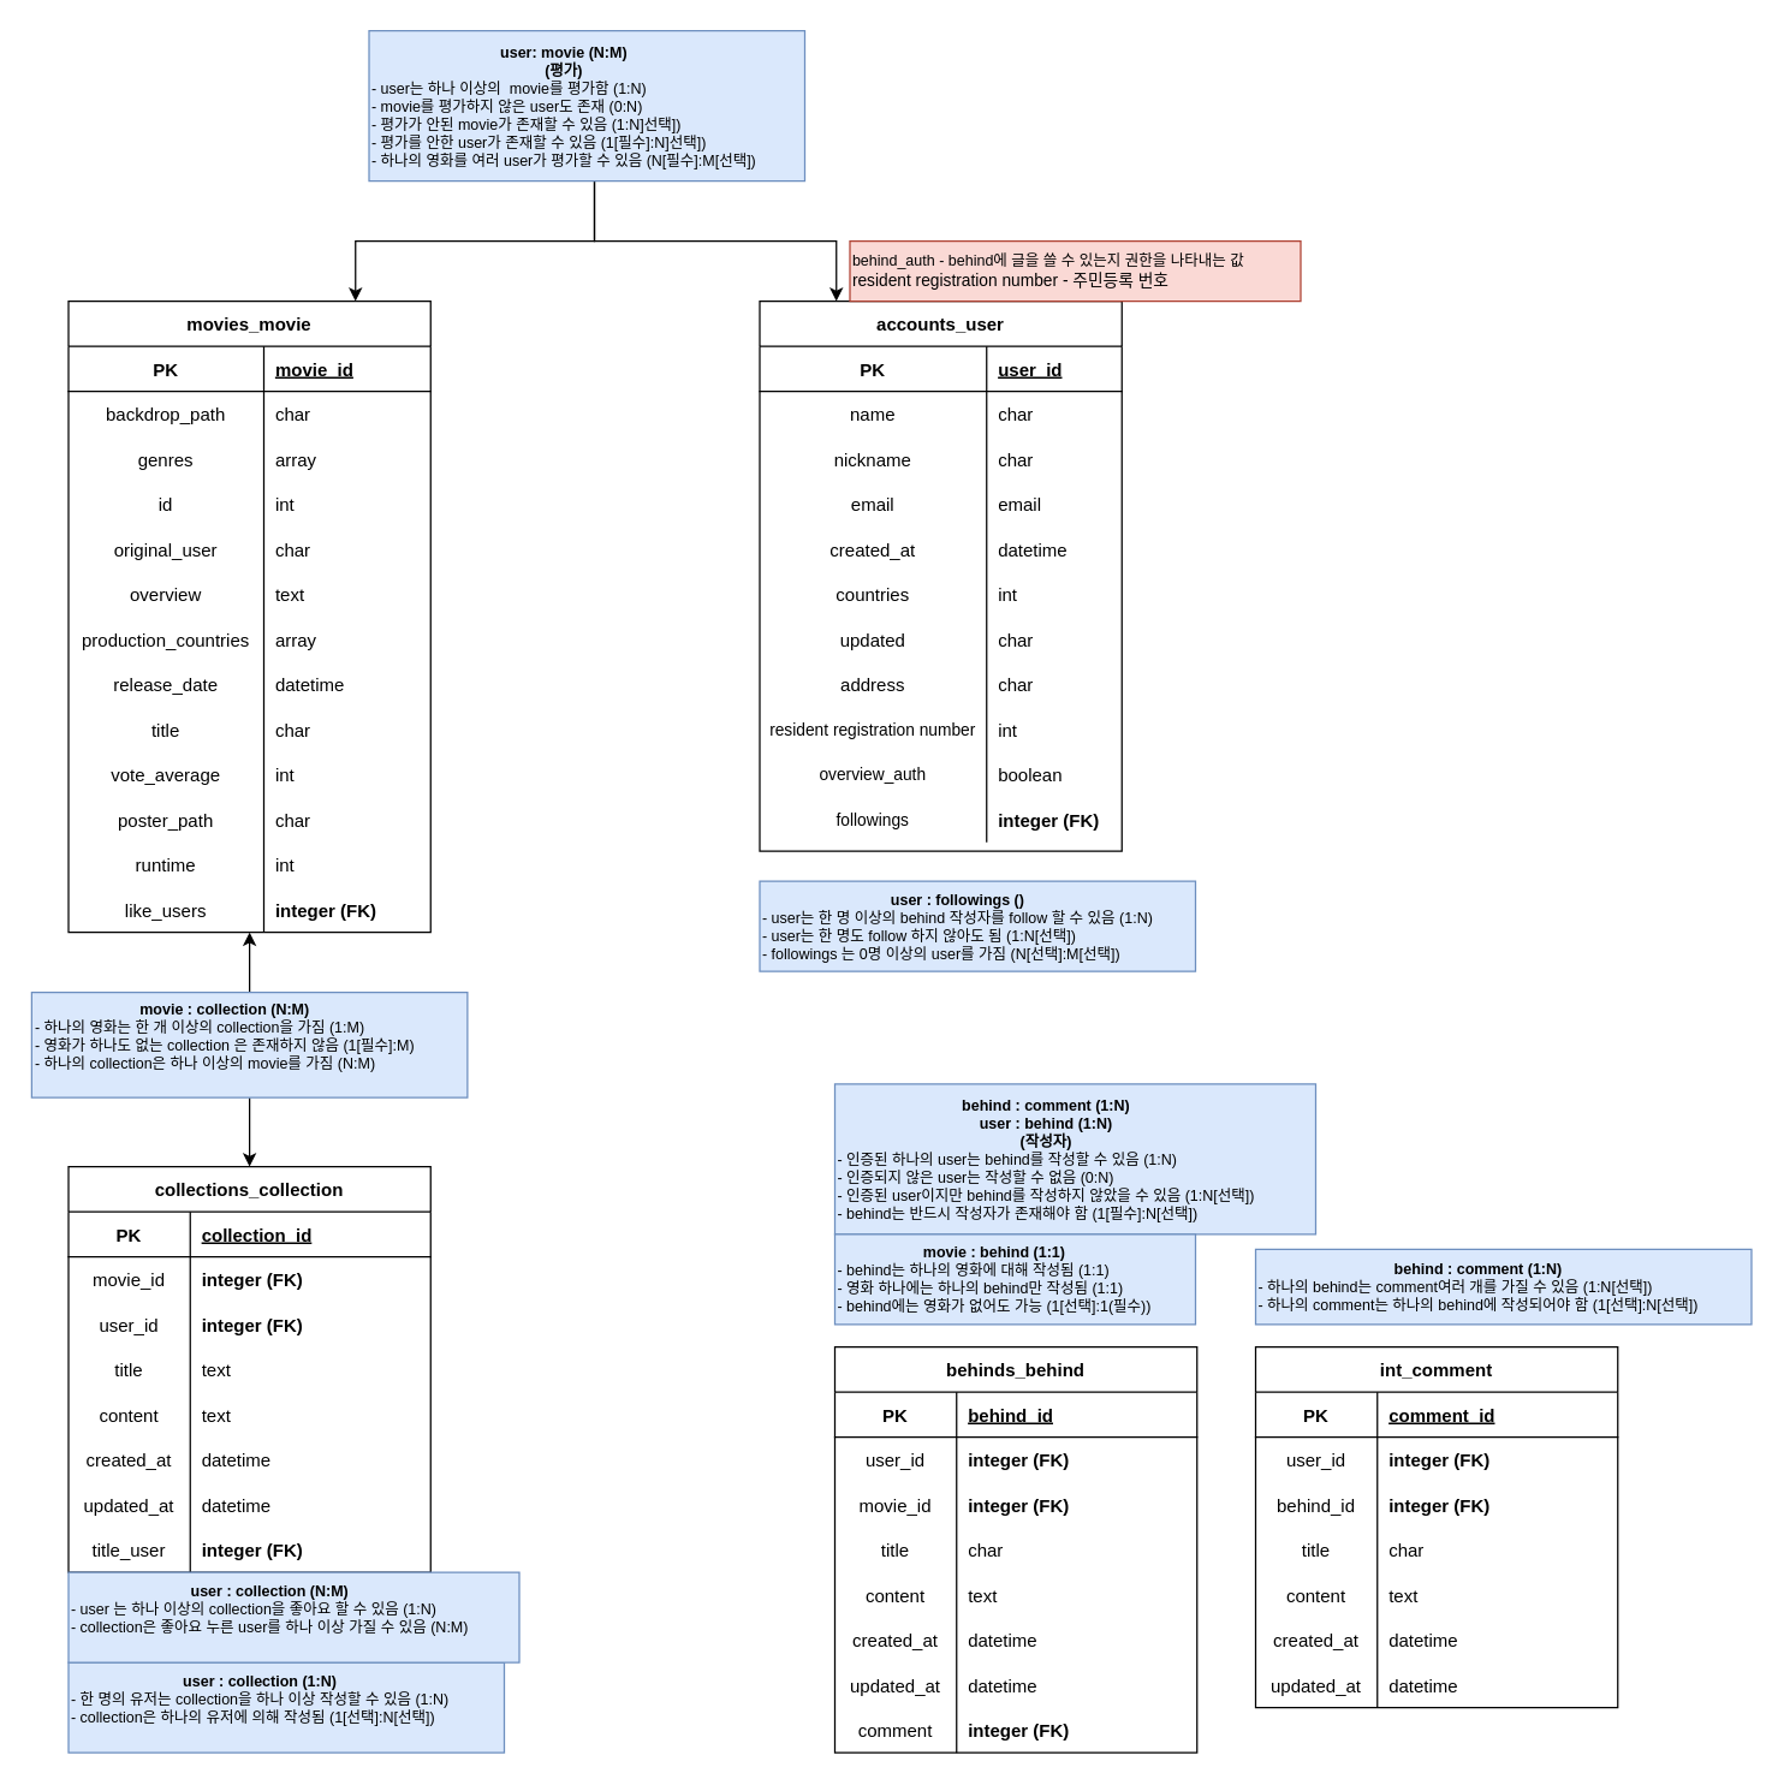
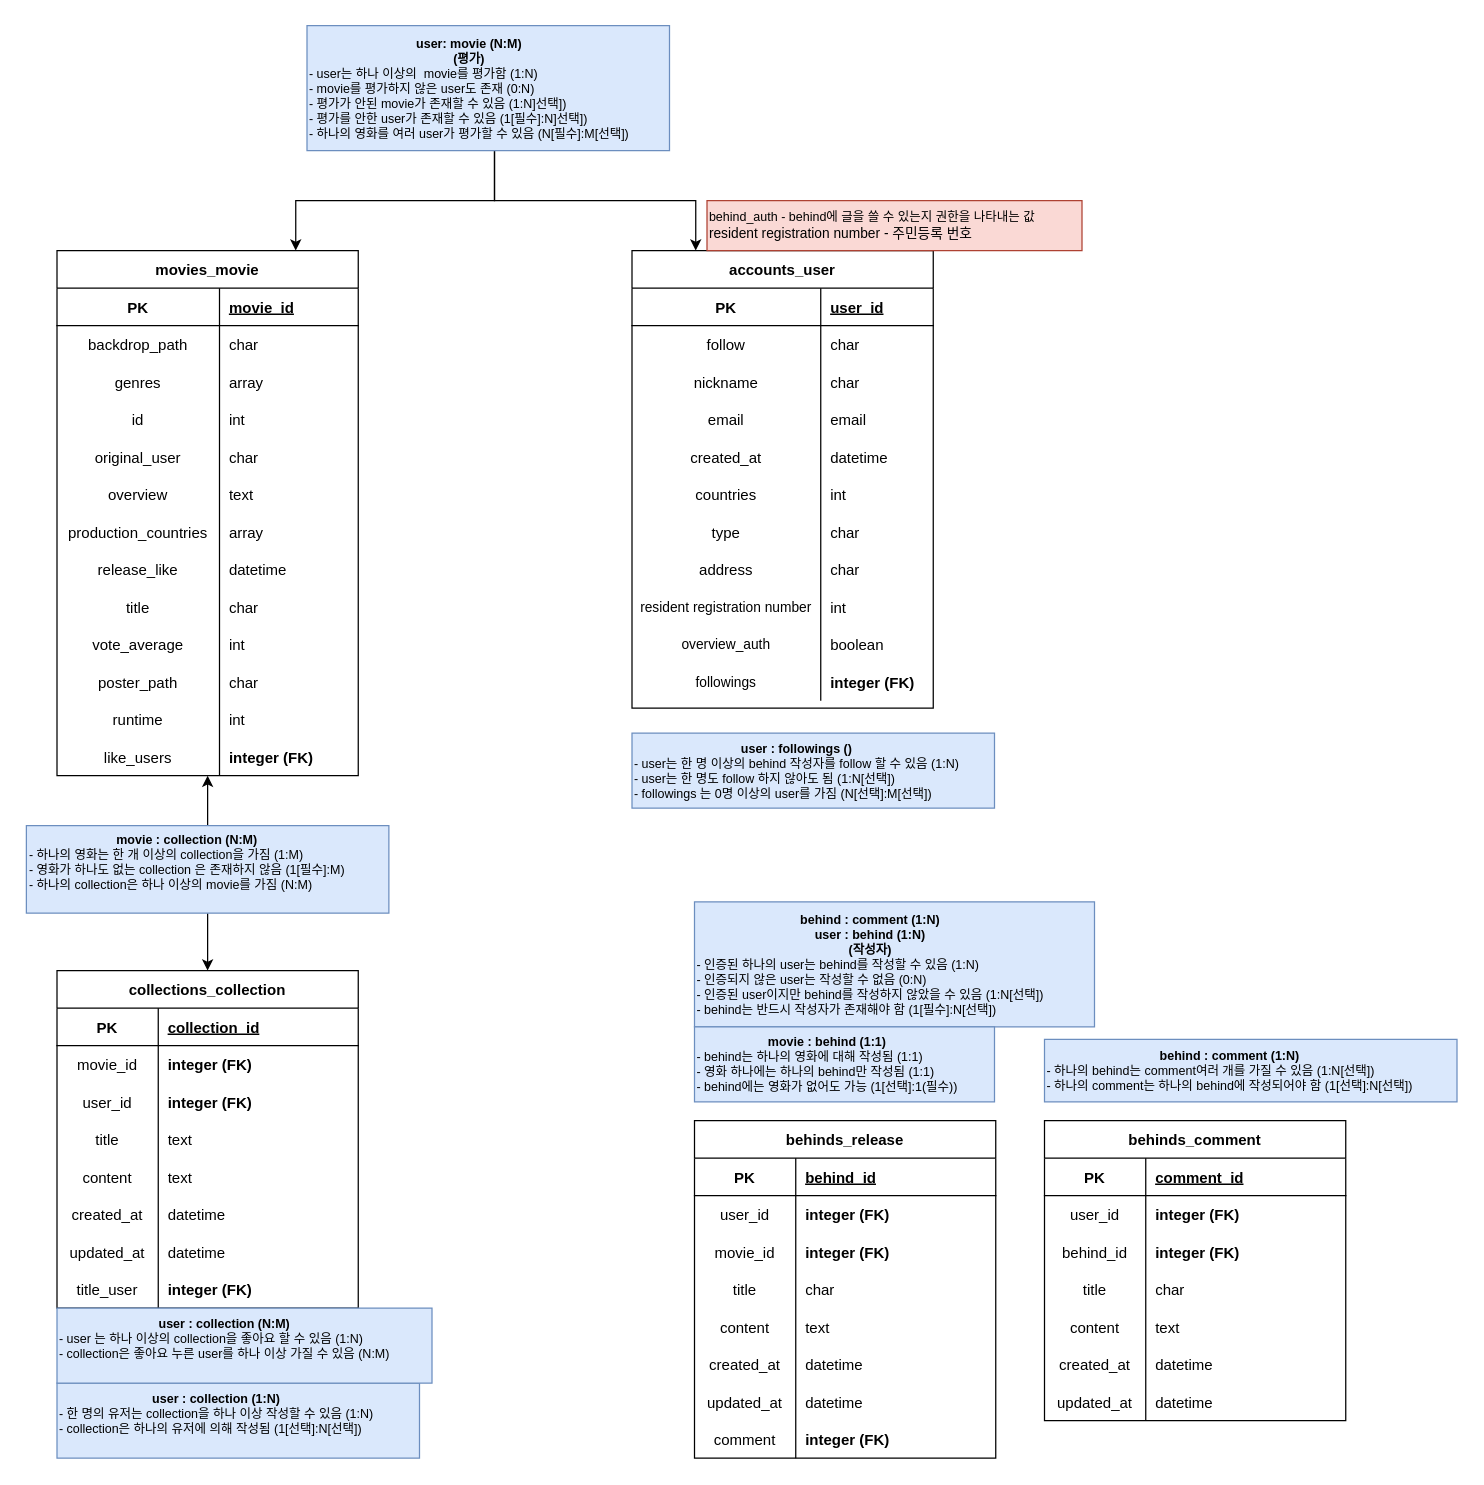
- <mxCell id="7" value="name" style="shape=partialRectangle;connectable=0;fillColor=none;top=0;left=0;bottom=0;right=0;editable=1;overflow=hidden;" parent="6" vertex="1"><mxGeometry width="151" height="30" as="geometry"><mxRectangle width="151" height="30" as="alternateBounds" /></mxGeometry></mxCell>
+ <mxCell id="7" value="follow" style="shape=partialRectangle;connectable=0;fillColor=none;top=0;left=0;bottom=0;right=0;editable=1;overflow=hidden;" parent="6" vertex="1"><mxGeometry width="151" height="30" as="geometry"><mxRectangle width="151" height="30" as="alternateBounds" /></mxGeometry></mxCell>
- <mxCell id="22" value="updated" style="shape=partialRectangle;connectable=0;fillColor=none;top=0;left=0;bottom=0;right=0;editable=1;overflow=hidden;" parent="21" vertex="1"><mxGeometry width="151" height="30" as="geometry"><mxRectangle width="151" height="30" as="alternateBounds" /></mxGeometry></mxCell>
+ <mxCell id="22" value="type" style="shape=partialRectangle;connectable=0;fillColor=none;top=0;left=0;bottom=0;right=0;editable=1;overflow=hidden;" parent="21" vertex="1"><mxGeometry width="151" height="30" as="geometry"><mxRectangle width="151" height="30" as="alternateBounds" /></mxGeometry></mxCell>
- <mxCell id="84" value="release_date" style="shape=partialRectangle;connectable=0;fillColor=none;top=0;left=0;bottom=0;right=0;editable=1;overflow=hidden;" parent="83" vertex="1"><mxGeometry width="130" height="30" as="geometry"><mxRectangle width="130" height="30" as="alternateBounds" /></mxGeometry></mxCell>
+ <mxCell id="84" value="release_like" style="shape=partialRectangle;connectable=0;fillColor=none;top=0;left=0;bottom=0;right=0;editable=1;overflow=hidden;" parent="83" vertex="1"><mxGeometry width="130" height="30" as="geometry"><mxRectangle width="130" height="30" as="alternateBounds" /></mxGeometry></mxCell>
- <mxCell id="107" value="behinds_behind" style="shape=table;startSize=30;container=1;collapsible=1;childLayout=tableLayout;fixedRows=1;rowLines=0;fontStyle=1;align=center;resizeLast=1;" parent="1" vertex="1"><mxGeometry x="555" y="896" width="241" height="270" as="geometry" /></mxCell>
+ <mxCell id="107" value="behinds_release" style="shape=table;startSize=30;container=1;collapsible=1;childLayout=tableLayout;fixedRows=1;rowLines=0;fontStyle=1;align=center;resizeLast=1;" parent="1" vertex="1"><mxGeometry x="555" y="896" width="241" height="270" as="geometry" /></mxCell>
- <mxCell id="134" value="int_comment" style="shape=table;startSize=30;container=1;collapsible=1;childLayout=tableLayout;fixedRows=1;rowLines=0;fontStyle=1;align=center;resizeLast=1;" vertex="1" parent="1"><mxGeometry y="896" width="241" height="240" as="geometry" x="835" /></mxCell>
+ <mxCell id="134" value="behinds_comment" style="shape=table;startSize=30;container=1;collapsible=1;childLayout=tableLayout;fixedRows=1;rowLines=0;fontStyle=1;align=center;resizeLast=1;" vertex="1" parent="1"><mxGeometry y="896" width="241" height="240" as="geometry" x="835" /></mxCell>
